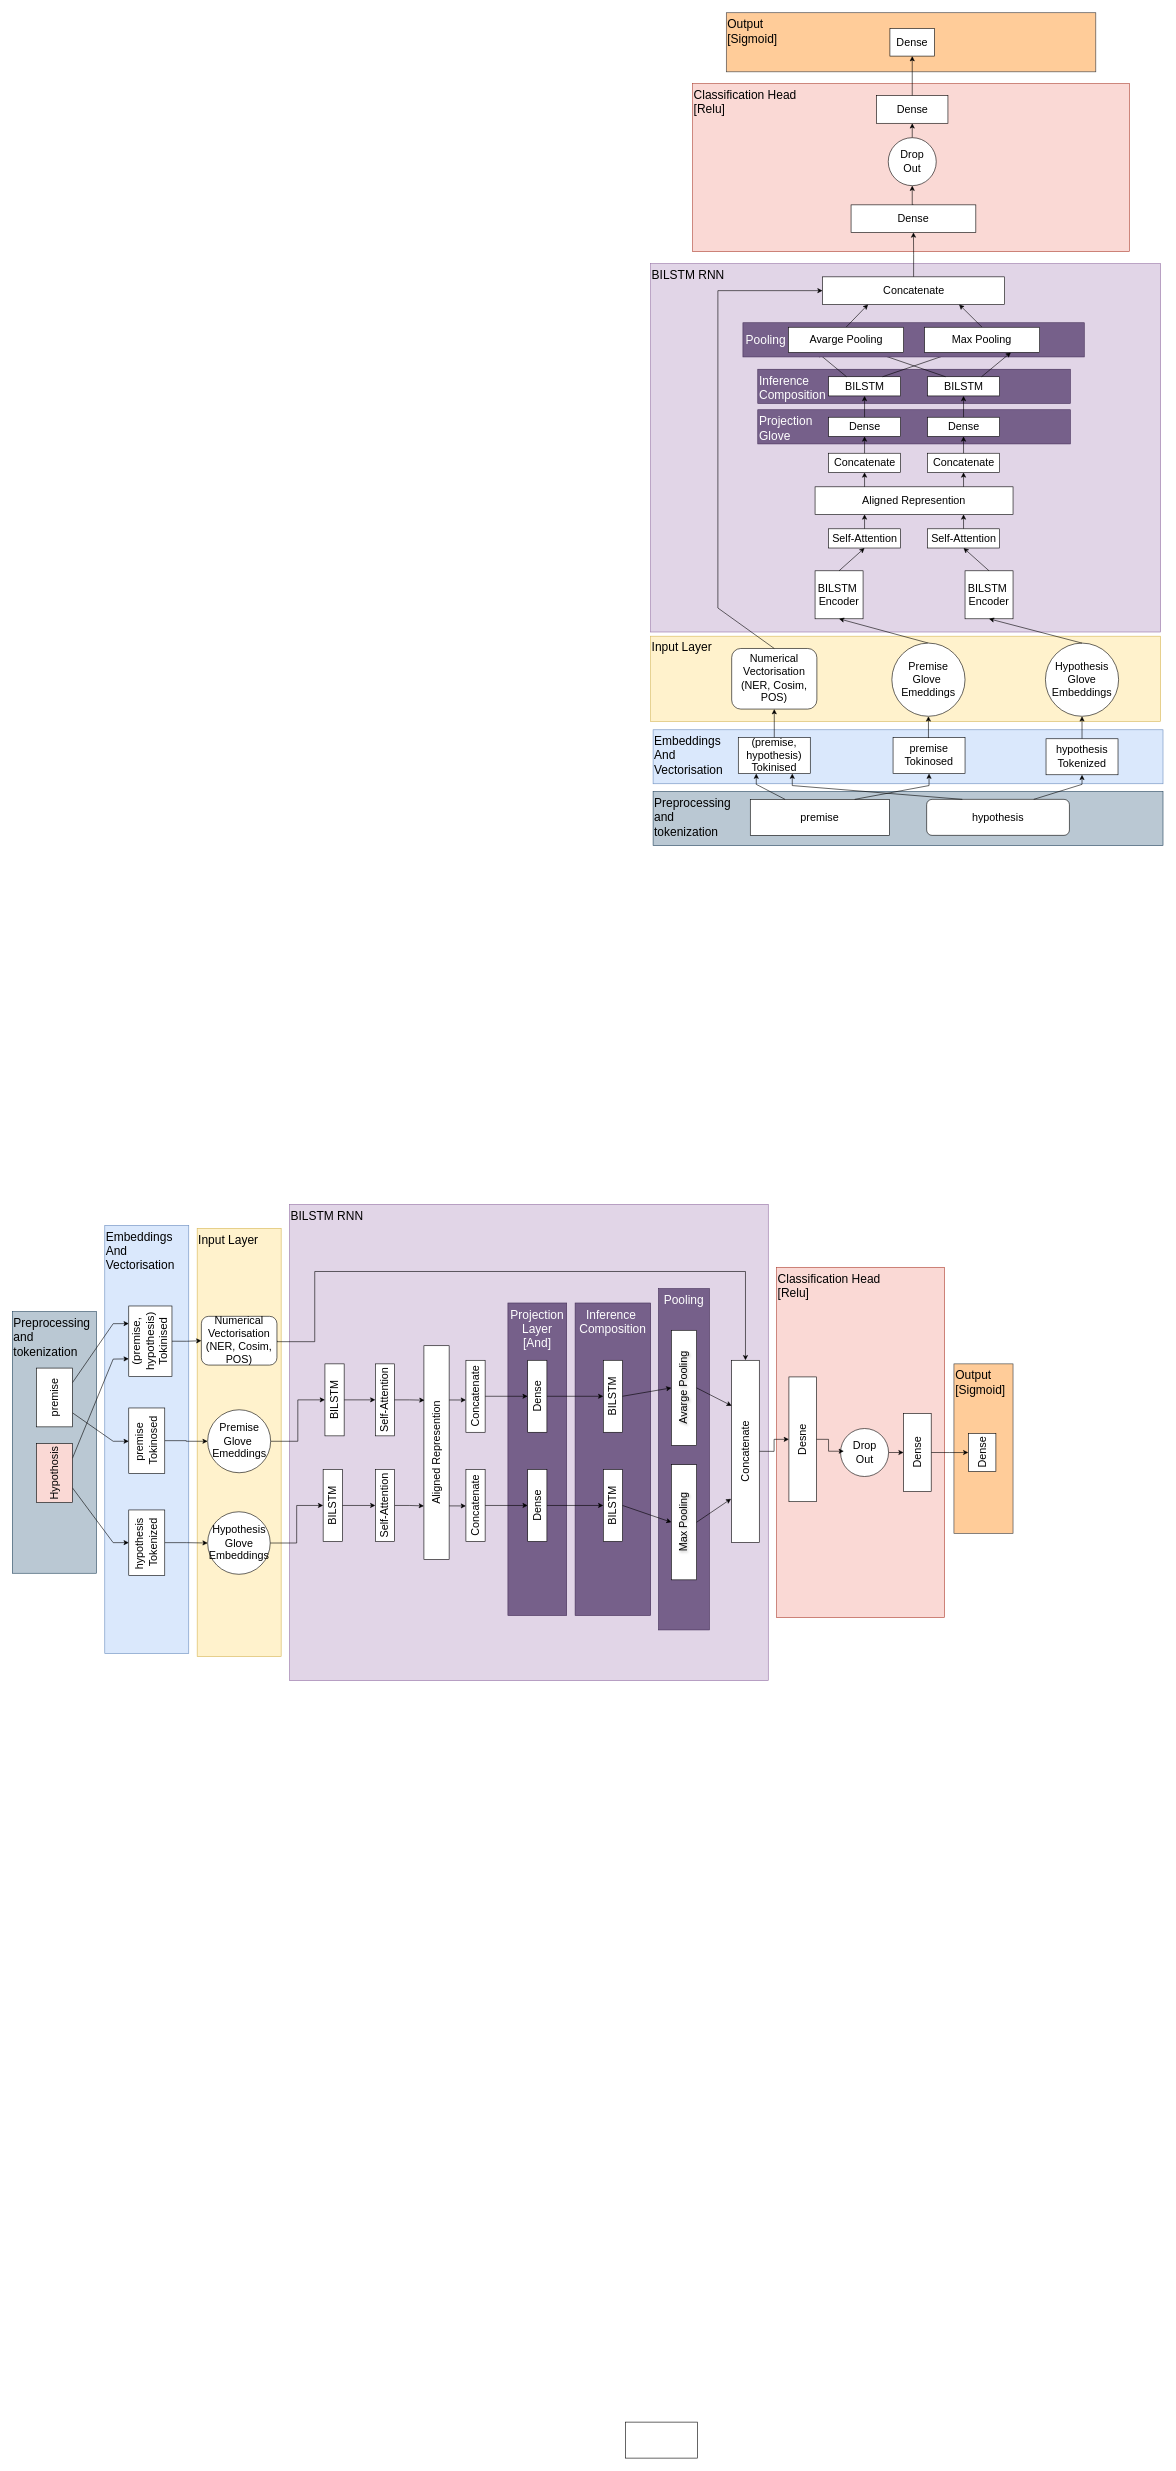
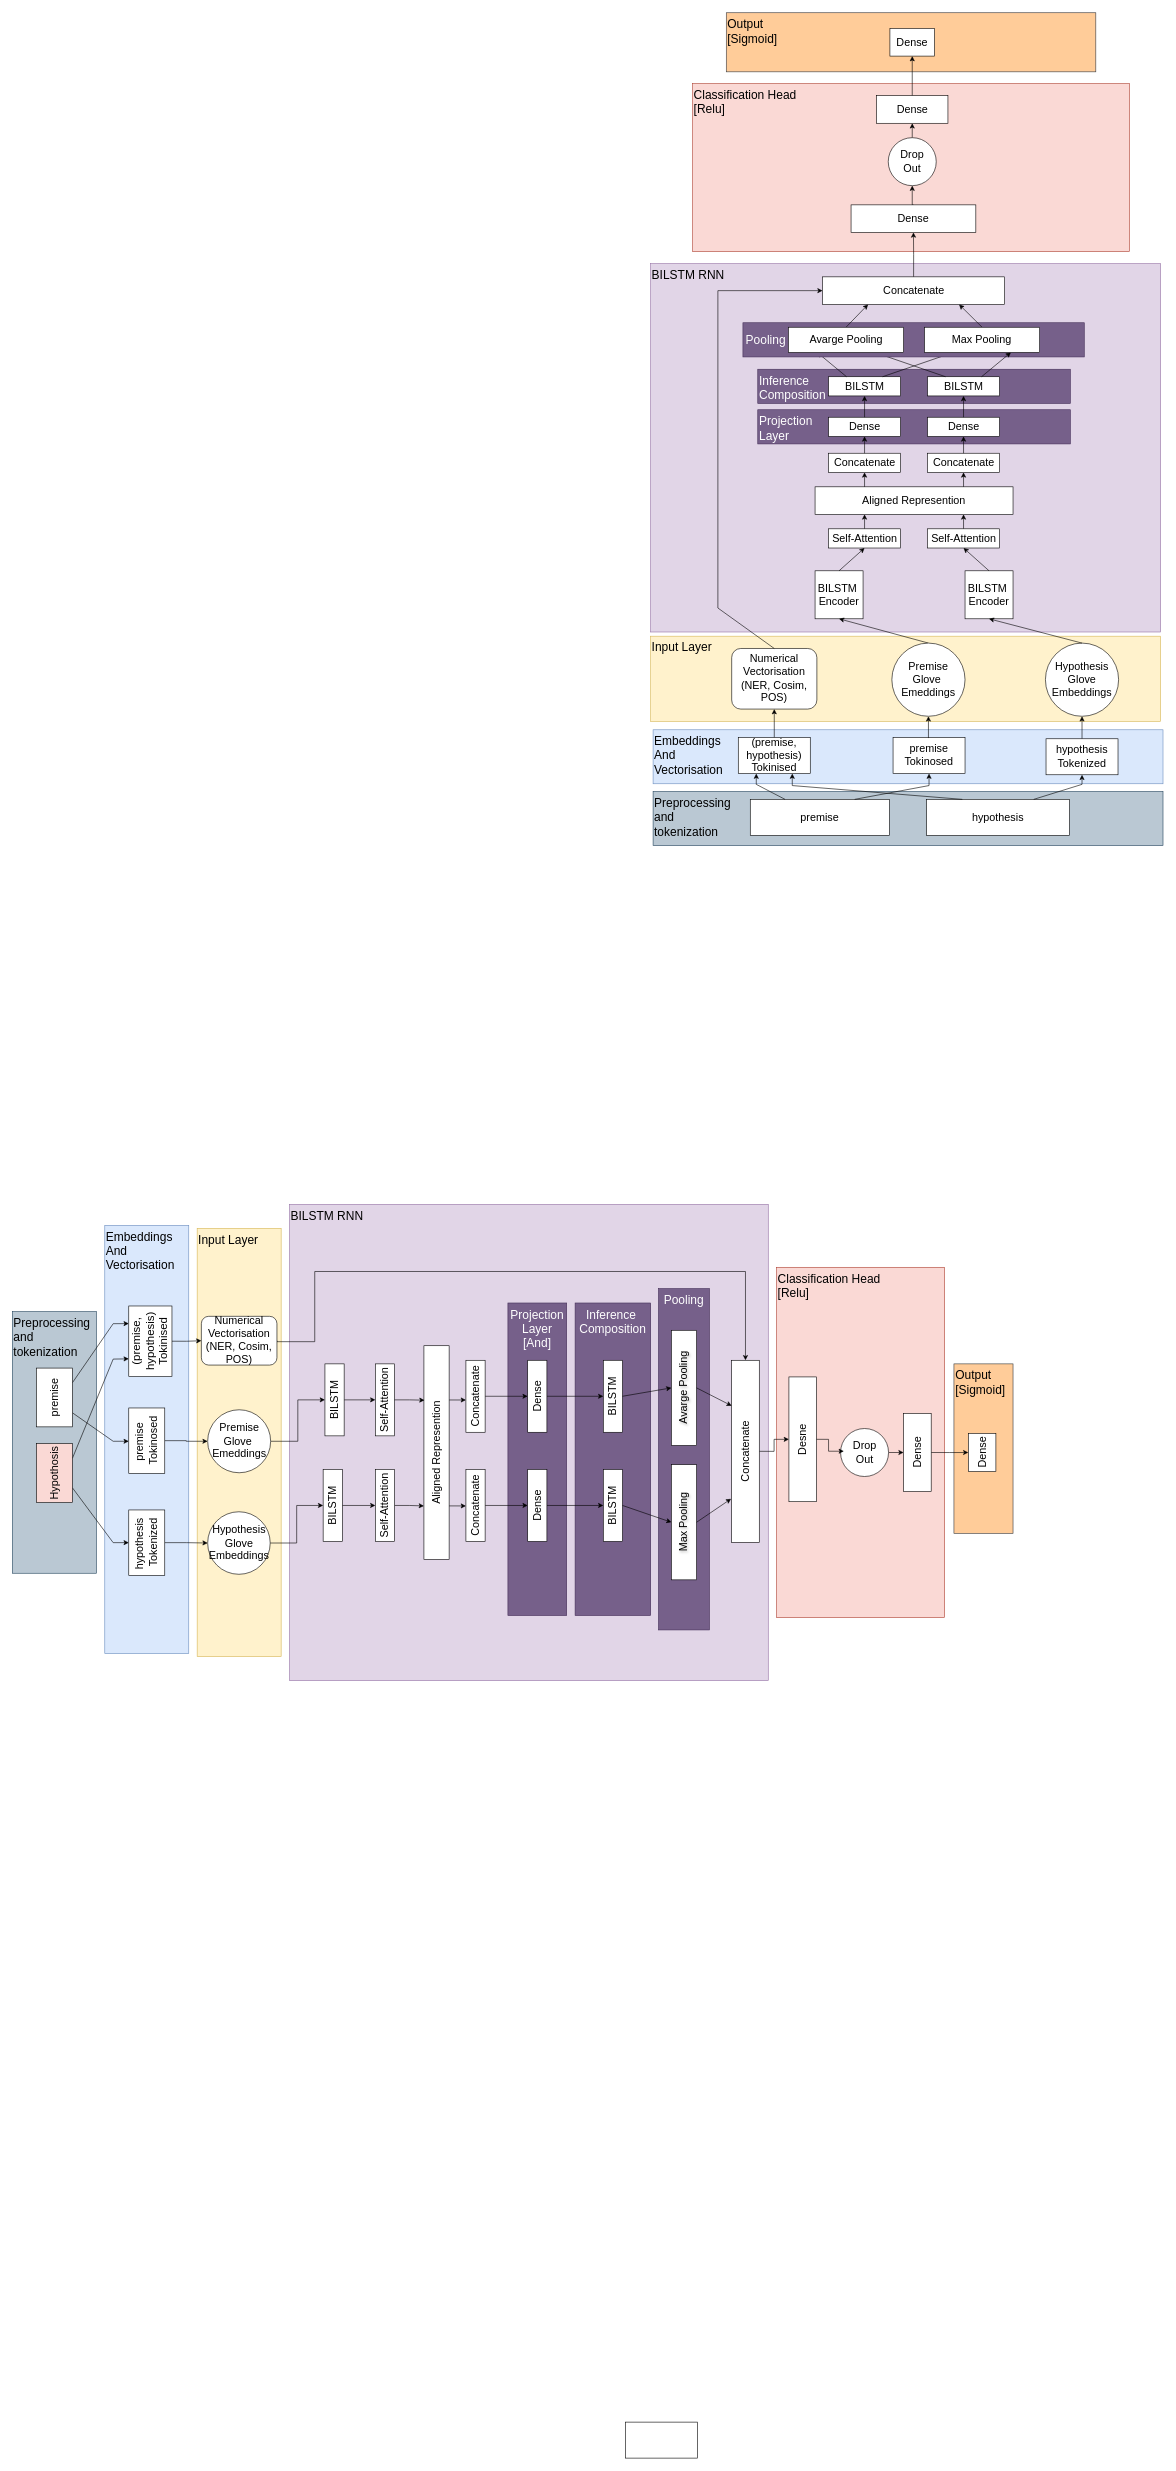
- <mxCell id="9" value="Projection&lt;div&gt;Glove&lt;/div&gt;" style="rounded=0;whiteSpace=wrap;html=1;align=left;fillColor=#76608a;strokeColor=#432D57;labelBackgroundColor=none;verticalAlign=top;fontSize=20;fontColor=#ffffff;" vertex="1" parent="1"><mxGeometry x="1262.5" y="682.5" width="521" height="57" as="geometry" /></mxCell>
+ <mxCell id="9" value="Projection&lt;div&gt;Layer&lt;/div&gt;" style="rounded=0;whiteSpace=wrap;html=1;align=left;fillColor=#76608a;strokeColor=#432D57;labelBackgroundColor=none;verticalAlign=top;fontSize=20;fontColor=#ffffff;" vertex="1" parent="1"><mxGeometry x="1262.5" y="682.5" width="521" height="57" as="geometry" /></mxCell>
- <mxCell id="20" value="hypothesis" style="whiteSpace=wrap;html=1;fontSize=18;rounded=1;" vertex="1" parent="1"><mxGeometry x="1544" y="1332" width="238" height="60" as="geometry" /></mxCell>
+ <mxCell id="20" value="hypothesis" style="rounded=0;whiteSpace=wrap;html=1;fontSize=18;" vertex="1" parent="1"><mxGeometry x="1544" y="1332" width="238" height="60" as="geometry" /></mxCell>
